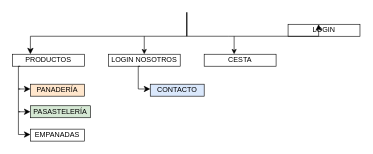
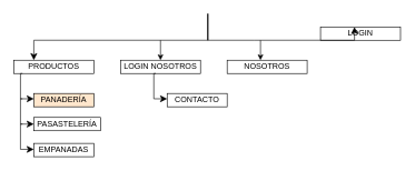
- <mxCell id="5" value="CESTA" style="rounded=0;whiteSpace=wrap;html=1;" vertex="1" parent="1"><mxGeometry x="340" y="90" width="120" height="20" as="geometry" /></mxCell>
+ <mxCell id="5" value="NOSOTROS" style="rounded=0;whiteSpace=wrap;html=1;" vertex="1" parent="1"><mxGeometry x="340" y="90" width="120" height="20" as="geometry" /></mxCell>
- <mxCell id="17" value="CONTACTO" style="rounded=0;whiteSpace=wrap;html=1;fillColor=#dae8fc;" vertex="1" parent="1"><mxGeometry x="250" y="140" width="90" height="20" as="geometry" /></mxCell>
+ <mxCell id="17" value="CONTACTO" style="rounded=0;whiteSpace=wrap;html=1;" vertex="1" parent="1"><mxGeometry x="250" y="140" width="90" height="20" as="geometry" /></mxCell>
- <mxCell id="11" value="PASASTELERÍA" style="rounded=0;whiteSpace=wrap;html=1;fillColor=#d5e8d4;" vertex="1" parent="1"><mxGeometry x="50" y="176" width="100" height="20" as="geometry" /></mxCell>
+ <mxCell id="11" value="PASASTELERÍA" style="rounded=0;whiteSpace=wrap;html=1;" vertex="1" parent="1"><mxGeometry x="50" y="176" width="100" height="20" as="geometry" /></mxCell>
